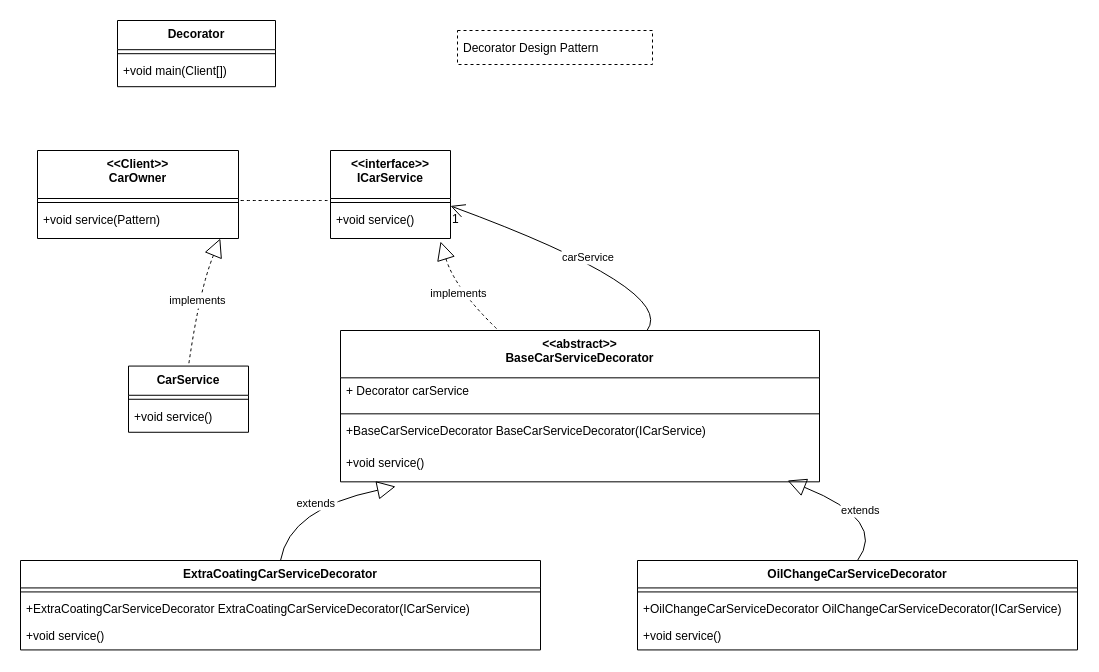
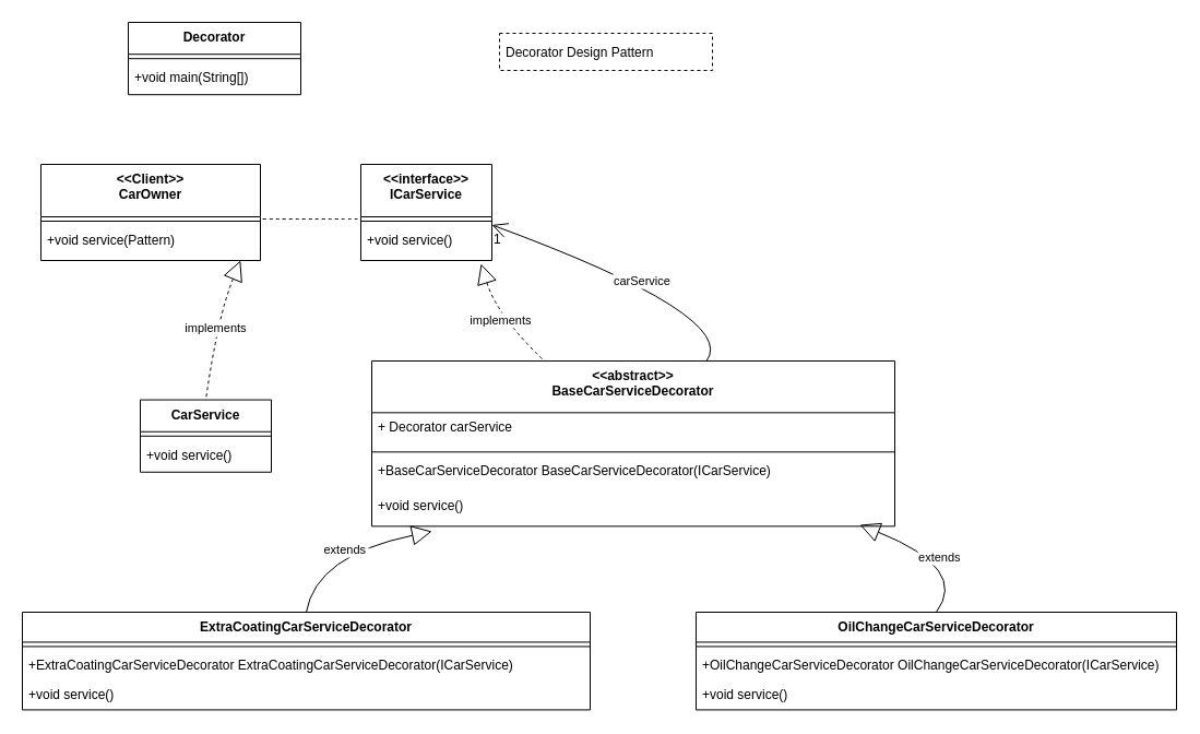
- <mxCell id="13" value="+void main(Client[])" style="text;strokeColor=none;fillColor=none;align=left;verticalAlign=top;spacingLeft=4;spacingRight=4;overflow=hidden;rotatable=0;points=[[0,0.5],[1,0.5]];portConstraint=eastwest;" vertex="1" parent="11"><mxGeometry y="37.2" width="158" height="29" as="geometry" /></mxCell>
+ <mxCell id="13" value="+void main(String[])" style="text;strokeColor=none;fillColor=none;align=left;verticalAlign=top;spacingLeft=4;spacingRight=4;overflow=hidden;rotatable=0;points=[[0,0.5],[1,0.5]];portConstraint=eastwest;" vertex="1" parent="11"><mxGeometry y="37.2" width="158" height="29" as="geometry" /></mxCell>
